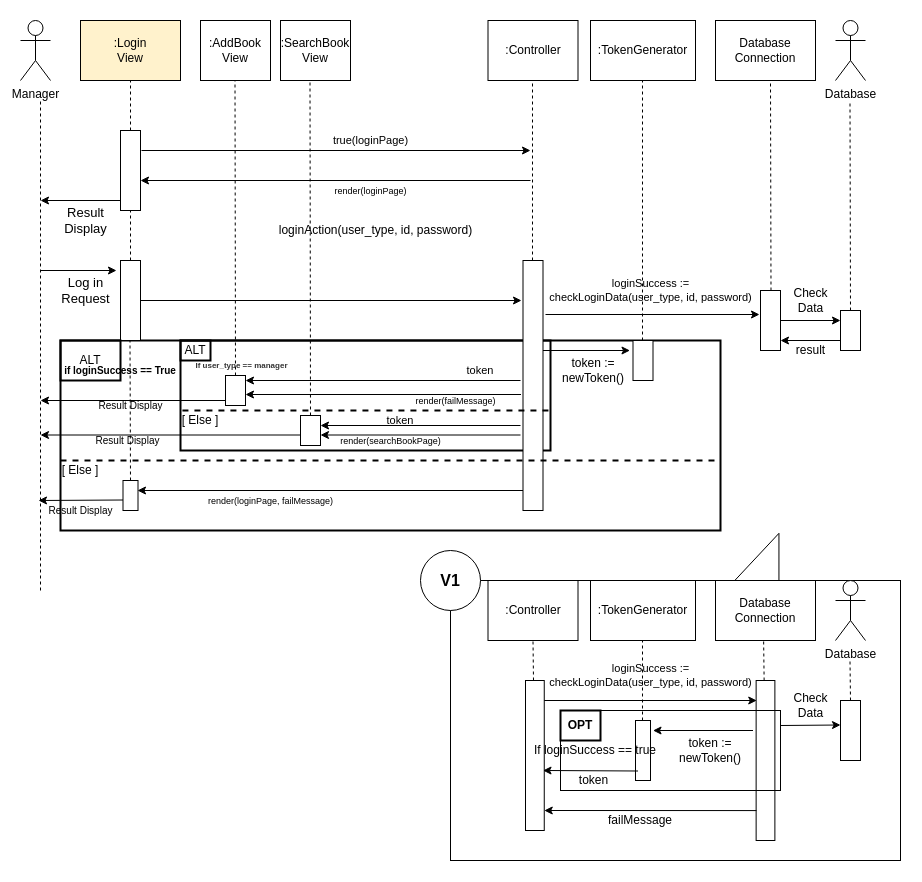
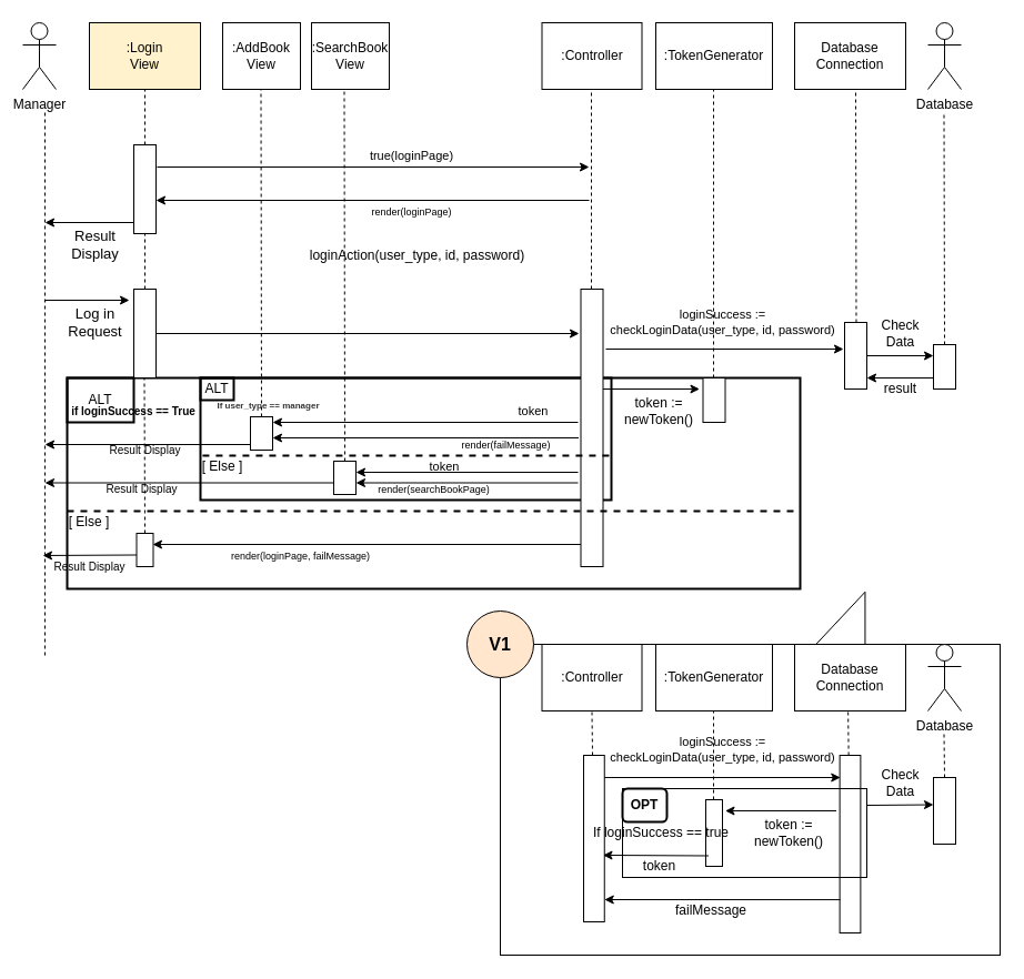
- <mxCell id="76" value="&lt;font style=&quot;font-size: 16px&quot;&gt;&lt;b&gt;V1&lt;/b&gt;&lt;/font&gt;" style="ellipse;whiteSpace=wrap;html=1;aspect=fixed;" vertex="1" parent="1"><mxGeometry x="420" y="550" width="60" height="60" as="geometry" /></mxCell>
+ <mxCell id="76" value="&lt;font style=&quot;font-size: 16px&quot;&gt;&lt;b&gt;V1&lt;/b&gt;&lt;/font&gt;" style="ellipse;whiteSpace=wrap;html=1;aspect=fixed;fillColor=#ffe6cc;" vertex="1" parent="1"><mxGeometry x="420" y="550" width="60" height="60" as="geometry" /></mxCell>
- <mxCell id="91" value="&lt;b&gt;OPT&lt;/b&gt;" style="rounded=0;whiteSpace=wrap;html=1;fillColor=none;strokeWidth=2;" vertex="1" parent="1"><mxGeometry x="560" y="710" width="40" height="30" as="geometry" /></mxCell>
+ <mxCell id="91" value="&lt;b&gt;OPT&lt;/b&gt;" style="whiteSpace=wrap;html=1;fillColor=none;strokeWidth=2;rounded=1;" vertex="1" parent="1"><mxGeometry x="560" y="710" width="40" height="30" as="geometry" /></mxCell>
